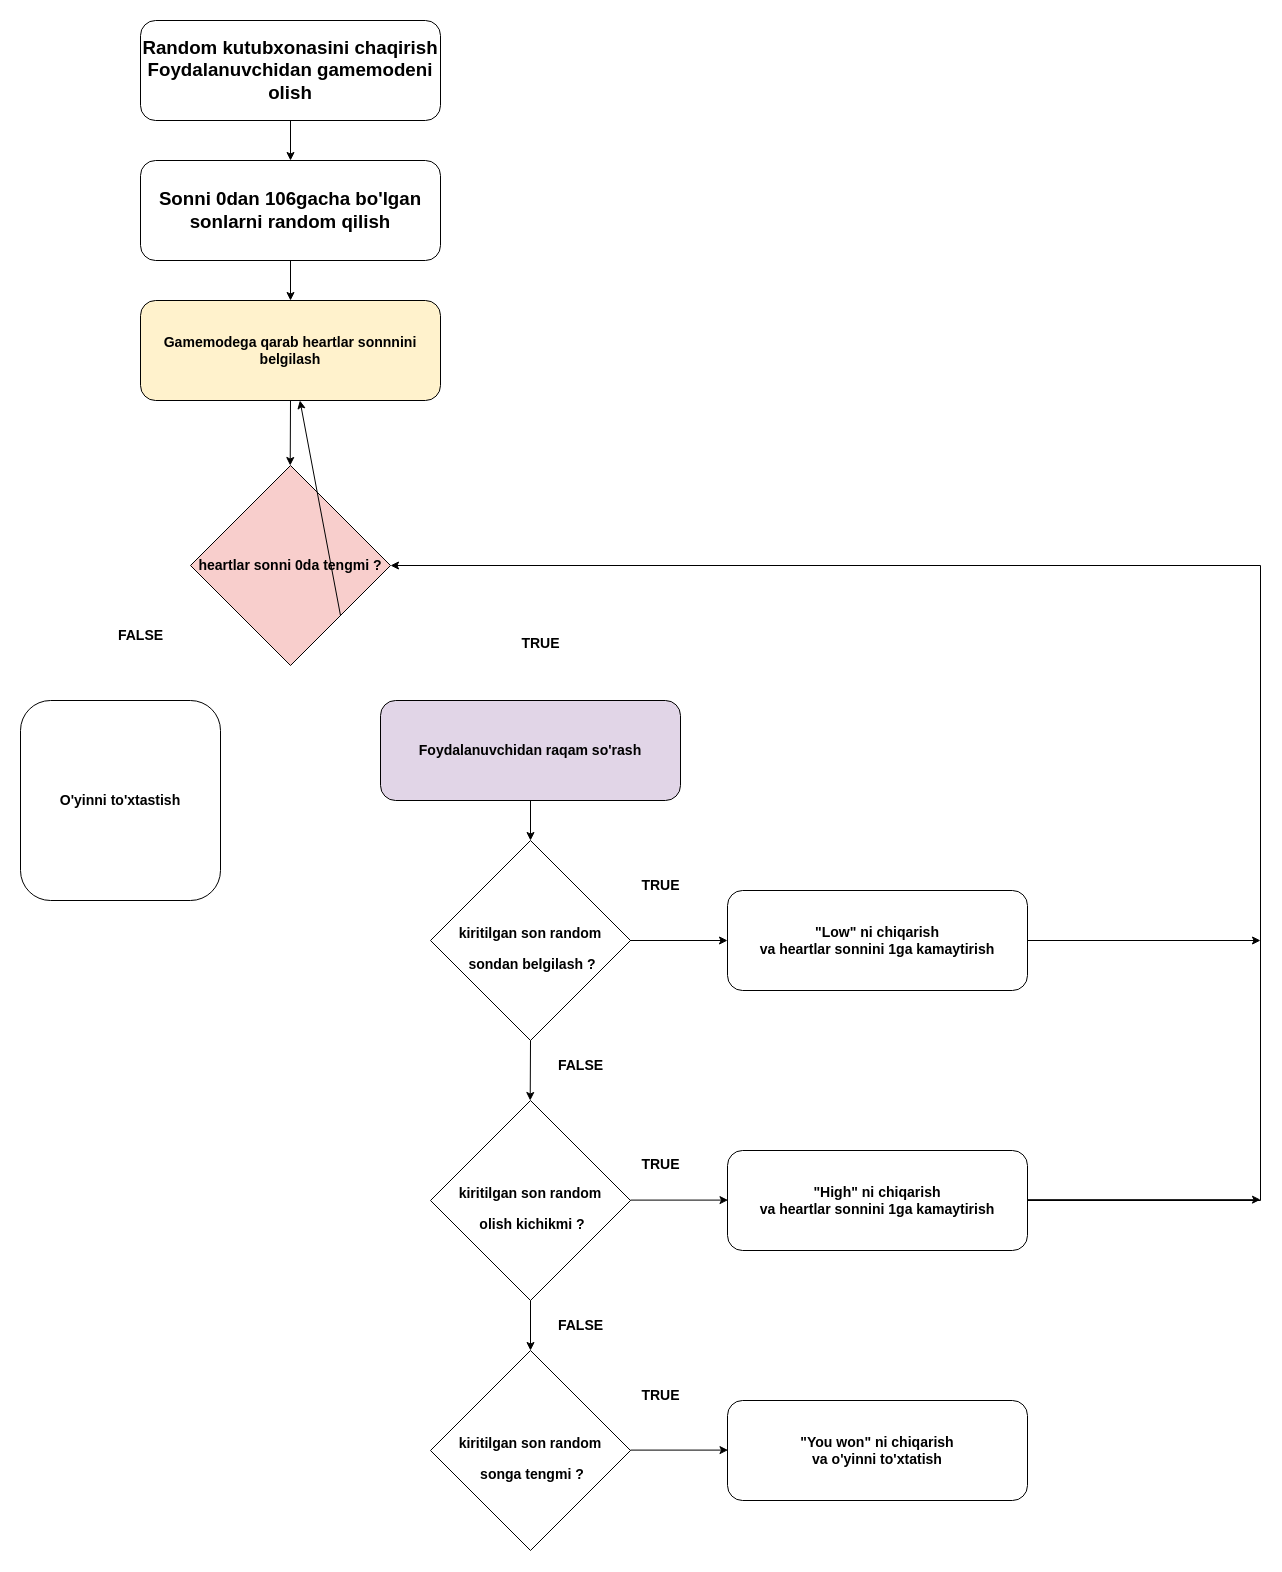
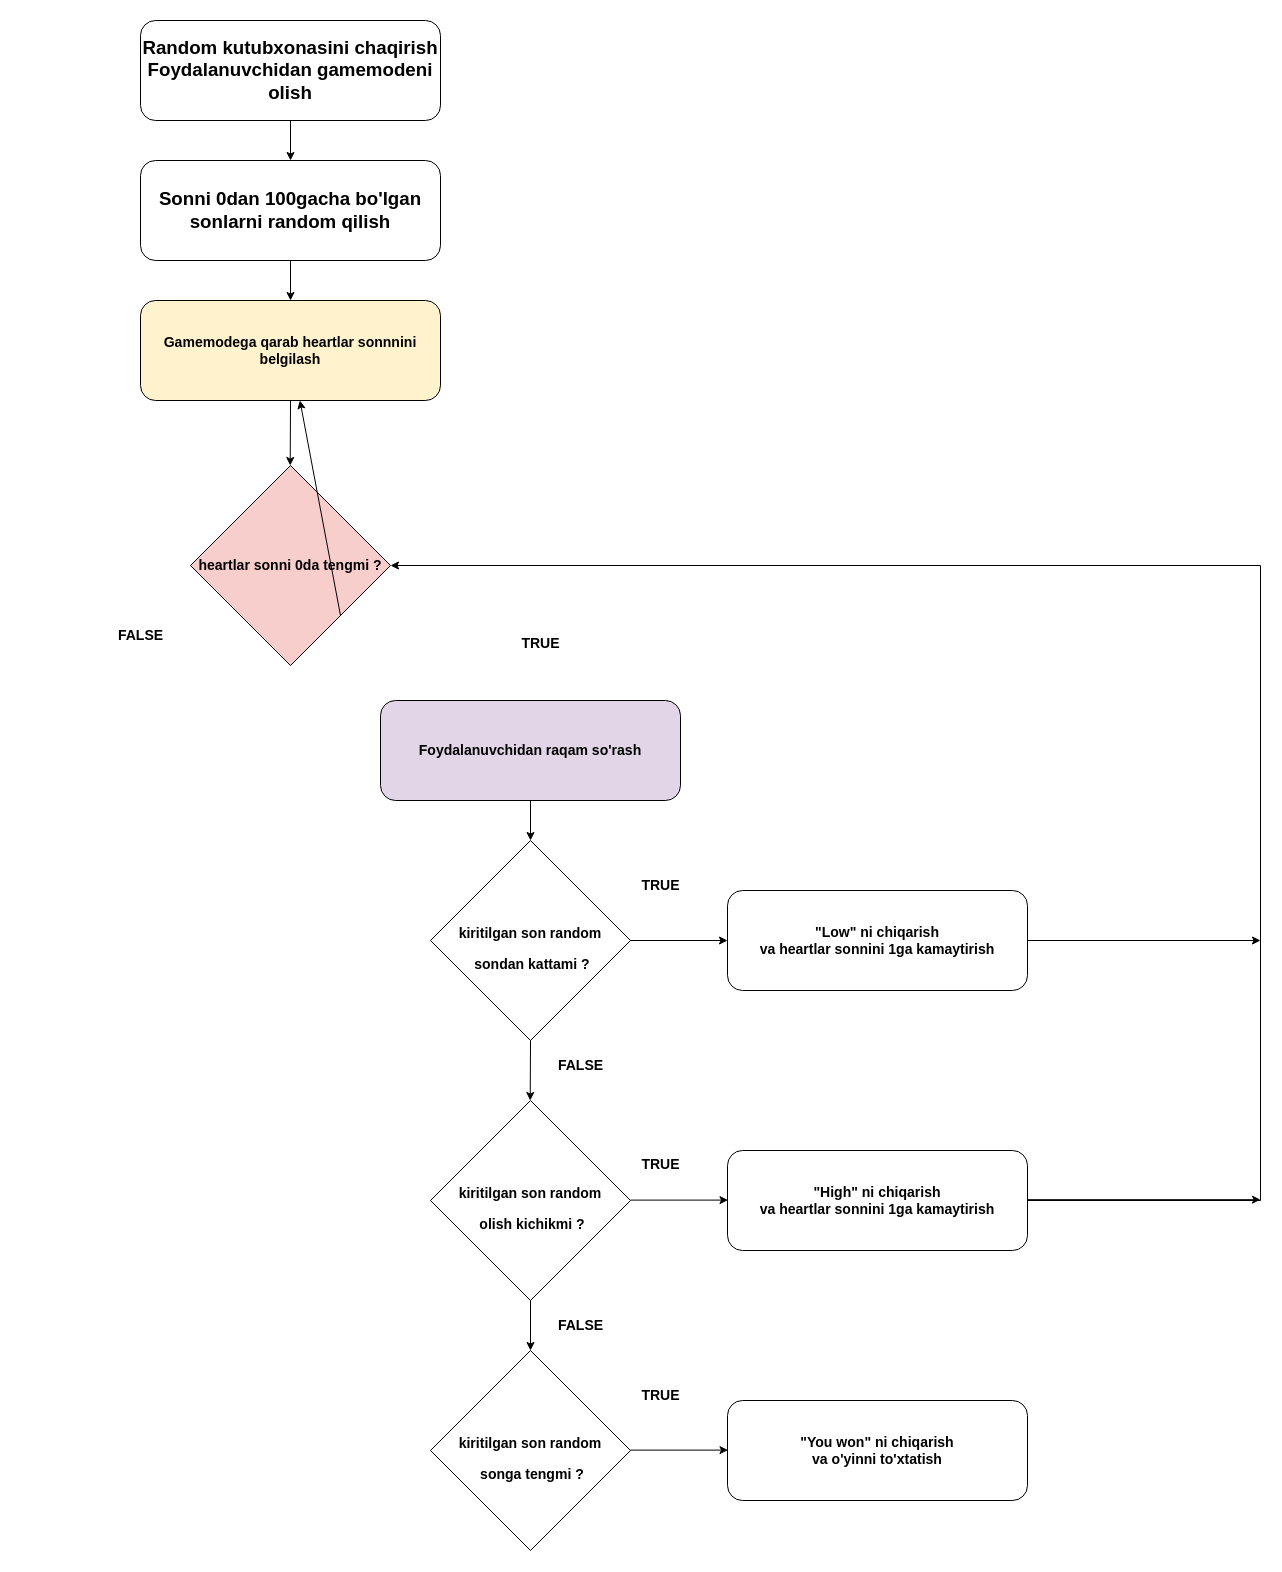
- <mxCell id="4" value="&lt;h3&gt;Sonni 0dan 106gacha bo'lgan&lt;br&gt;sonlarni&amp;nbsp;random qilish&lt;/h3&gt;" style="rounded=1;whiteSpace=wrap;html=1;fontSize=16;" parent="1" vertex="1"><mxGeometry x="140" y="160" width="300" height="100" as="geometry" /></mxCell>
+ <mxCell id="4" value="&lt;h3&gt;Sonni 0dan 100gacha bo'lgan&lt;br&gt;sonlarni&amp;nbsp;random qilish&lt;/h3&gt;" style="rounded=1;whiteSpace=wrap;html=1;fontSize=16;" parent="1" vertex="1"><mxGeometry x="140" y="160" width="300" height="100" as="geometry" /></mxCell>
- <mxCell id="6" value="&lt;h3&gt;O'yinni to'xtastish&lt;/h3&gt;" style="rounded=1;whiteSpace=wrap;html=1;" parent="1" vertex="1"><mxGeometry x="20" y="700" width="200" height="200" as="geometry" /></mxCell>
- <mxCell id="8" value="&lt;h3&gt;&lt;br&gt;kiritilgan son random&lt;/h3&gt;&lt;h3&gt;&amp;nbsp;sondan belgilash ?&lt;/h3&gt;" style="rhombus;whiteSpace=wrap;html=1;" parent="1" vertex="1"><mxGeometry x="430" y="840" width="200" height="200" as="geometry" /></mxCell>
+ <mxCell id="8" value="&lt;h3&gt;&lt;br&gt;kiritilgan son random&lt;/h3&gt;&lt;h3&gt;&amp;nbsp;sondan kattami ?&lt;/h3&gt;" style="rhombus;whiteSpace=wrap;html=1;" parent="1" vertex="1"><mxGeometry x="430" y="840" width="200" height="200" as="geometry" /></mxCell>
